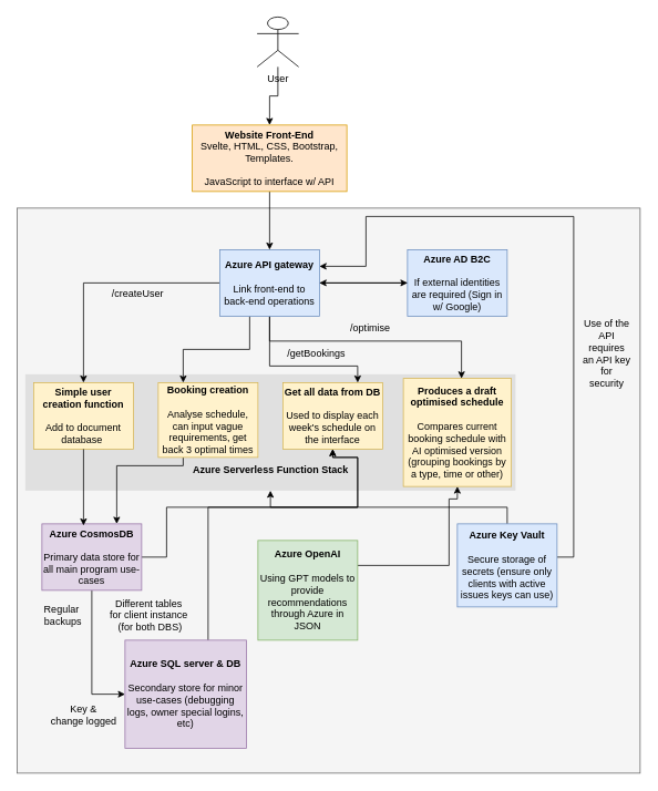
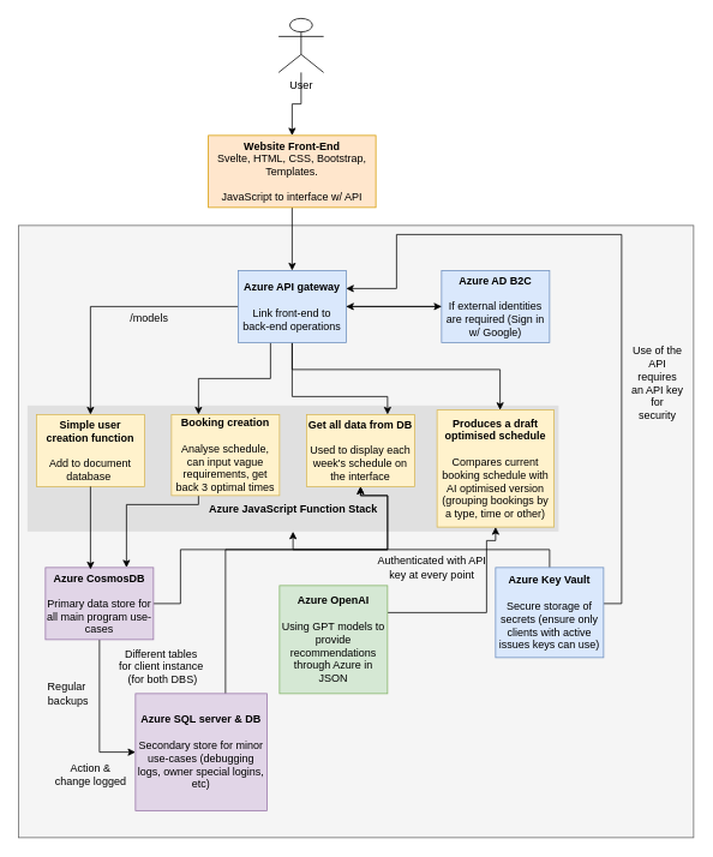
- <mxCell id="34" value="/createUser" style="text;html=1;align=center;verticalAlign=middle;resizable=0;points=[];autosize=1;strokeColor=none;fillColor=none;" vertex="1" parent="1"><mxGeometry x="120" y="338" width="90" height="30" as="geometry" /></mxCell>
+ <mxCell id="34" value="/models" style="text;html=1;align=center;verticalAlign=middle;resizable=0;points=[];autosize=1;strokeColor=none;fillColor=none;" vertex="1" parent="1"><mxGeometry x="120" y="338" width="90" height="30" as="geometry" /></mxCell>
- <mxCell id="40" value="/optimise" style="text;html=1;align=center;verticalAlign=middle;resizable=0;points=[];autosize=1;strokeColor=none;fillColor=none;" vertex="1" parent="1"><mxGeometry x="410" y="380" width="70" height="30" as="geometry" /></mxCell>
- <mxCell id="36" value="/getBookings" style="text;html=1;align=center;verticalAlign=middle;resizable=0;points=[];autosize=1;strokeColor=none;fillColor=none;" vertex="1" parent="1"><mxGeometry x="335" y="410" width="90" height="30" as="geometry" /></mxCell>
- <mxCell id="30" value="&lt;b&gt;Azure Serverless Function Stack&lt;/b&gt;" style="text;html=1;align=center;verticalAlign=middle;resizable=0;points=[];autosize=1;strokeColor=none;fillColor=none;" vertex="1" parent="1"><mxGeometry x="220" y="550" width="210" height="30" as="geometry" /></mxCell>
+ <mxCell id="30" value="&lt;b&gt;Azure JavaScript Function Stack&lt;/b&gt;" style="text;html=1;align=center;verticalAlign=middle;resizable=0;points=[];autosize=1;strokeColor=none;fillColor=none;" vertex="1" parent="1"><mxGeometry x="220" y="550" width="210" height="30" as="geometry" /></mxCell>
+ <mxCell id="31" value="Authenticated with API key at every point" style="text;html=1;align=center;verticalAlign=middle;whiteSpace=wrap;rounded=0;" vertex="1" parent="1"><mxGeometry x="417" y="610" width="125" height="40" as="geometry" /></mxCell>
- <mxCell id="38" value="Regular&amp;nbsp;&lt;div&gt;backups&lt;/div&gt;" style="text;html=1;align=center;verticalAlign=middle;resizable=0;points=[];autosize=1;strokeColor=none;fillColor=none;" vertex="1" parent="1"><mxGeometry x="40" y="720" width="70" height="40" as="geometry" /></mxCell>
+ <mxCell id="38" value="Regular&amp;nbsp;&lt;div&gt;backups&lt;/div&gt;" style="text;html=1;align=center;verticalAlign=middle;resizable=0;points=[];autosize=1;strokeColor=none;fillColor=none;" vertex="1" parent="1"><mxGeometry x="40" y="750" width="70" height="40" as="geometry" /></mxCell>
- <mxCell id="37" value="Key &amp;amp;&lt;div&gt;change logged&lt;/div&gt;" style="text;html=1;align=center;verticalAlign=middle;resizable=0;points=[];autosize=1;strokeColor=none;fillColor=none;" vertex="1" parent="1"><mxGeometry x="50" y="840" width="100" height="40" as="geometry" /></mxCell>
+ <mxCell id="37" value="Action &amp;amp;&lt;div&gt;change logged&lt;/div&gt;" style="text;html=1;align=center;verticalAlign=middle;resizable=0;points=[];autosize=1;strokeColor=none;fillColor=none;" vertex="1" parent="1"><mxGeometry x="50" y="840" width="100" height="40" as="geometry" /></mxCell>
